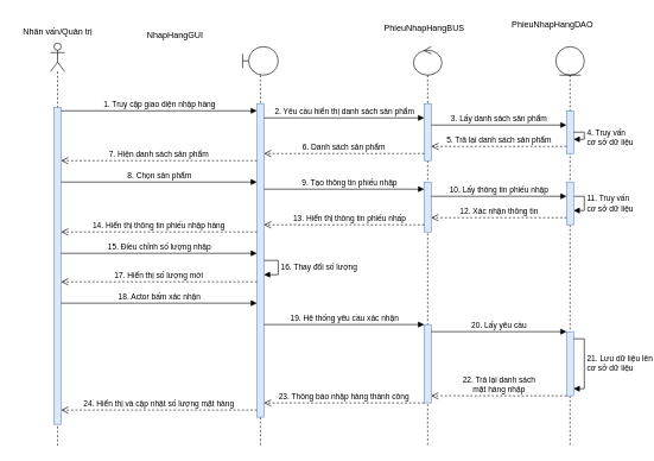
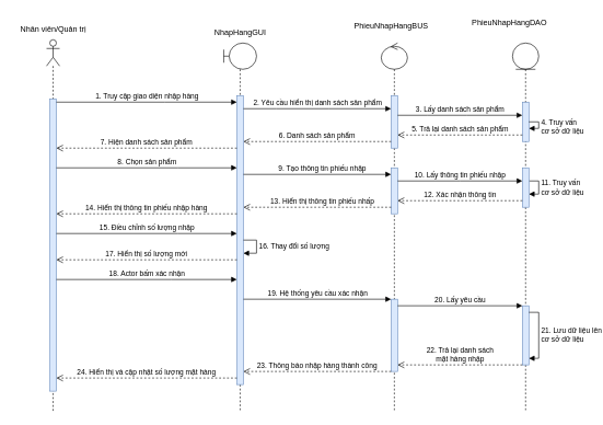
- <mxCell id="4" value="Nhân vấn/Quản trị" style="text;html=1;align=center;verticalAlign=middle;resizable=0;points=[];autosize=1;strokeColor=none;fillColor=none;" parent="1" vertex="1"><mxGeometry x="20" width="120" height="20" as="geometry" y="35" /></mxCell>
+ <mxCell id="4" value="Nhân viên/Quản trị" style="text;html=1;align=center;verticalAlign=middle;resizable=0;points=[];autosize=1;strokeColor=none;fillColor=none;" parent="1" vertex="1"><mxGeometry x="20" width="120" height="20" as="geometry" y="35" /></mxCell>
- <mxCell id="12" value="NhapHangGUI" style="text;html=1;align=center;verticalAlign=middle;resizable=0;points=[];autosize=1;strokeColor=none;fillColor=none;" parent="1" vertex="1"><mxGeometry x="195" y="35" width="100" height="30" as="geometry" /></mxCell>
+ <mxCell id="12" value="NhapHangGUI" style="text;html=1;align=center;verticalAlign=middle;resizable=0;points=[];autosize=1;strokeColor=none;fillColor=none;" parent="1" vertex="1"><mxGeometry x="315" width="100" height="30" as="geometry" y="35" /></mxCell>
